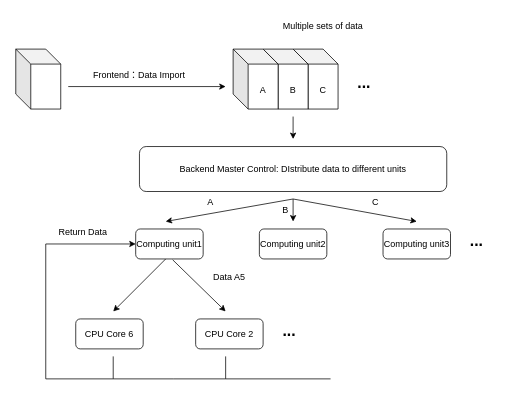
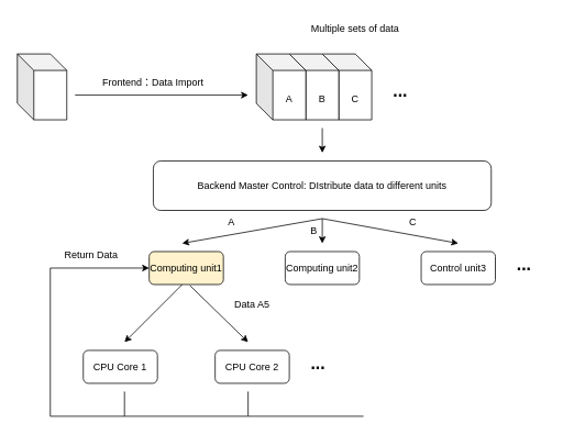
- <mxCell id="11" value="Computing unit1" style="rounded=1;whiteSpace=wrap;html=1;" vertex="1" parent="1"><mxGeometry x="180" y="305" width="90" height="40" as="geometry" /></mxCell>
+ <mxCell id="11" value="Computing unit1" style="rounded=1;whiteSpace=wrap;html=1;fillColor=#fff2cc;" vertex="1" parent="1"><mxGeometry x="180" y="305" width="90" height="40" as="geometry" /></mxCell>
- <mxCell id="13" value="Computing unit3" style="rounded=1;whiteSpace=wrap;html=1;" vertex="1" parent="1"><mxGeometry x="510" y="305" width="90" height="40" as="geometry" /></mxCell>
+ <mxCell id="13" value="Control unit3" style="rounded=1;whiteSpace=wrap;html=1;" vertex="1" parent="1"><mxGeometry x="510" y="305" width="90" height="40" as="geometry" /></mxCell>
- <mxCell id="25" value="CPU Core 6" style="rounded=1;whiteSpace=wrap;html=1;" vertex="1" parent="1"><mxGeometry x="100" y="425" width="90" height="40" as="geometry" /></mxCell>
+ <mxCell id="25" value="CPU Core 1" style="rounded=1;whiteSpace=wrap;html=1;" vertex="1" parent="1"><mxGeometry x="100" y="425" width="90" height="40" as="geometry" /></mxCell>
